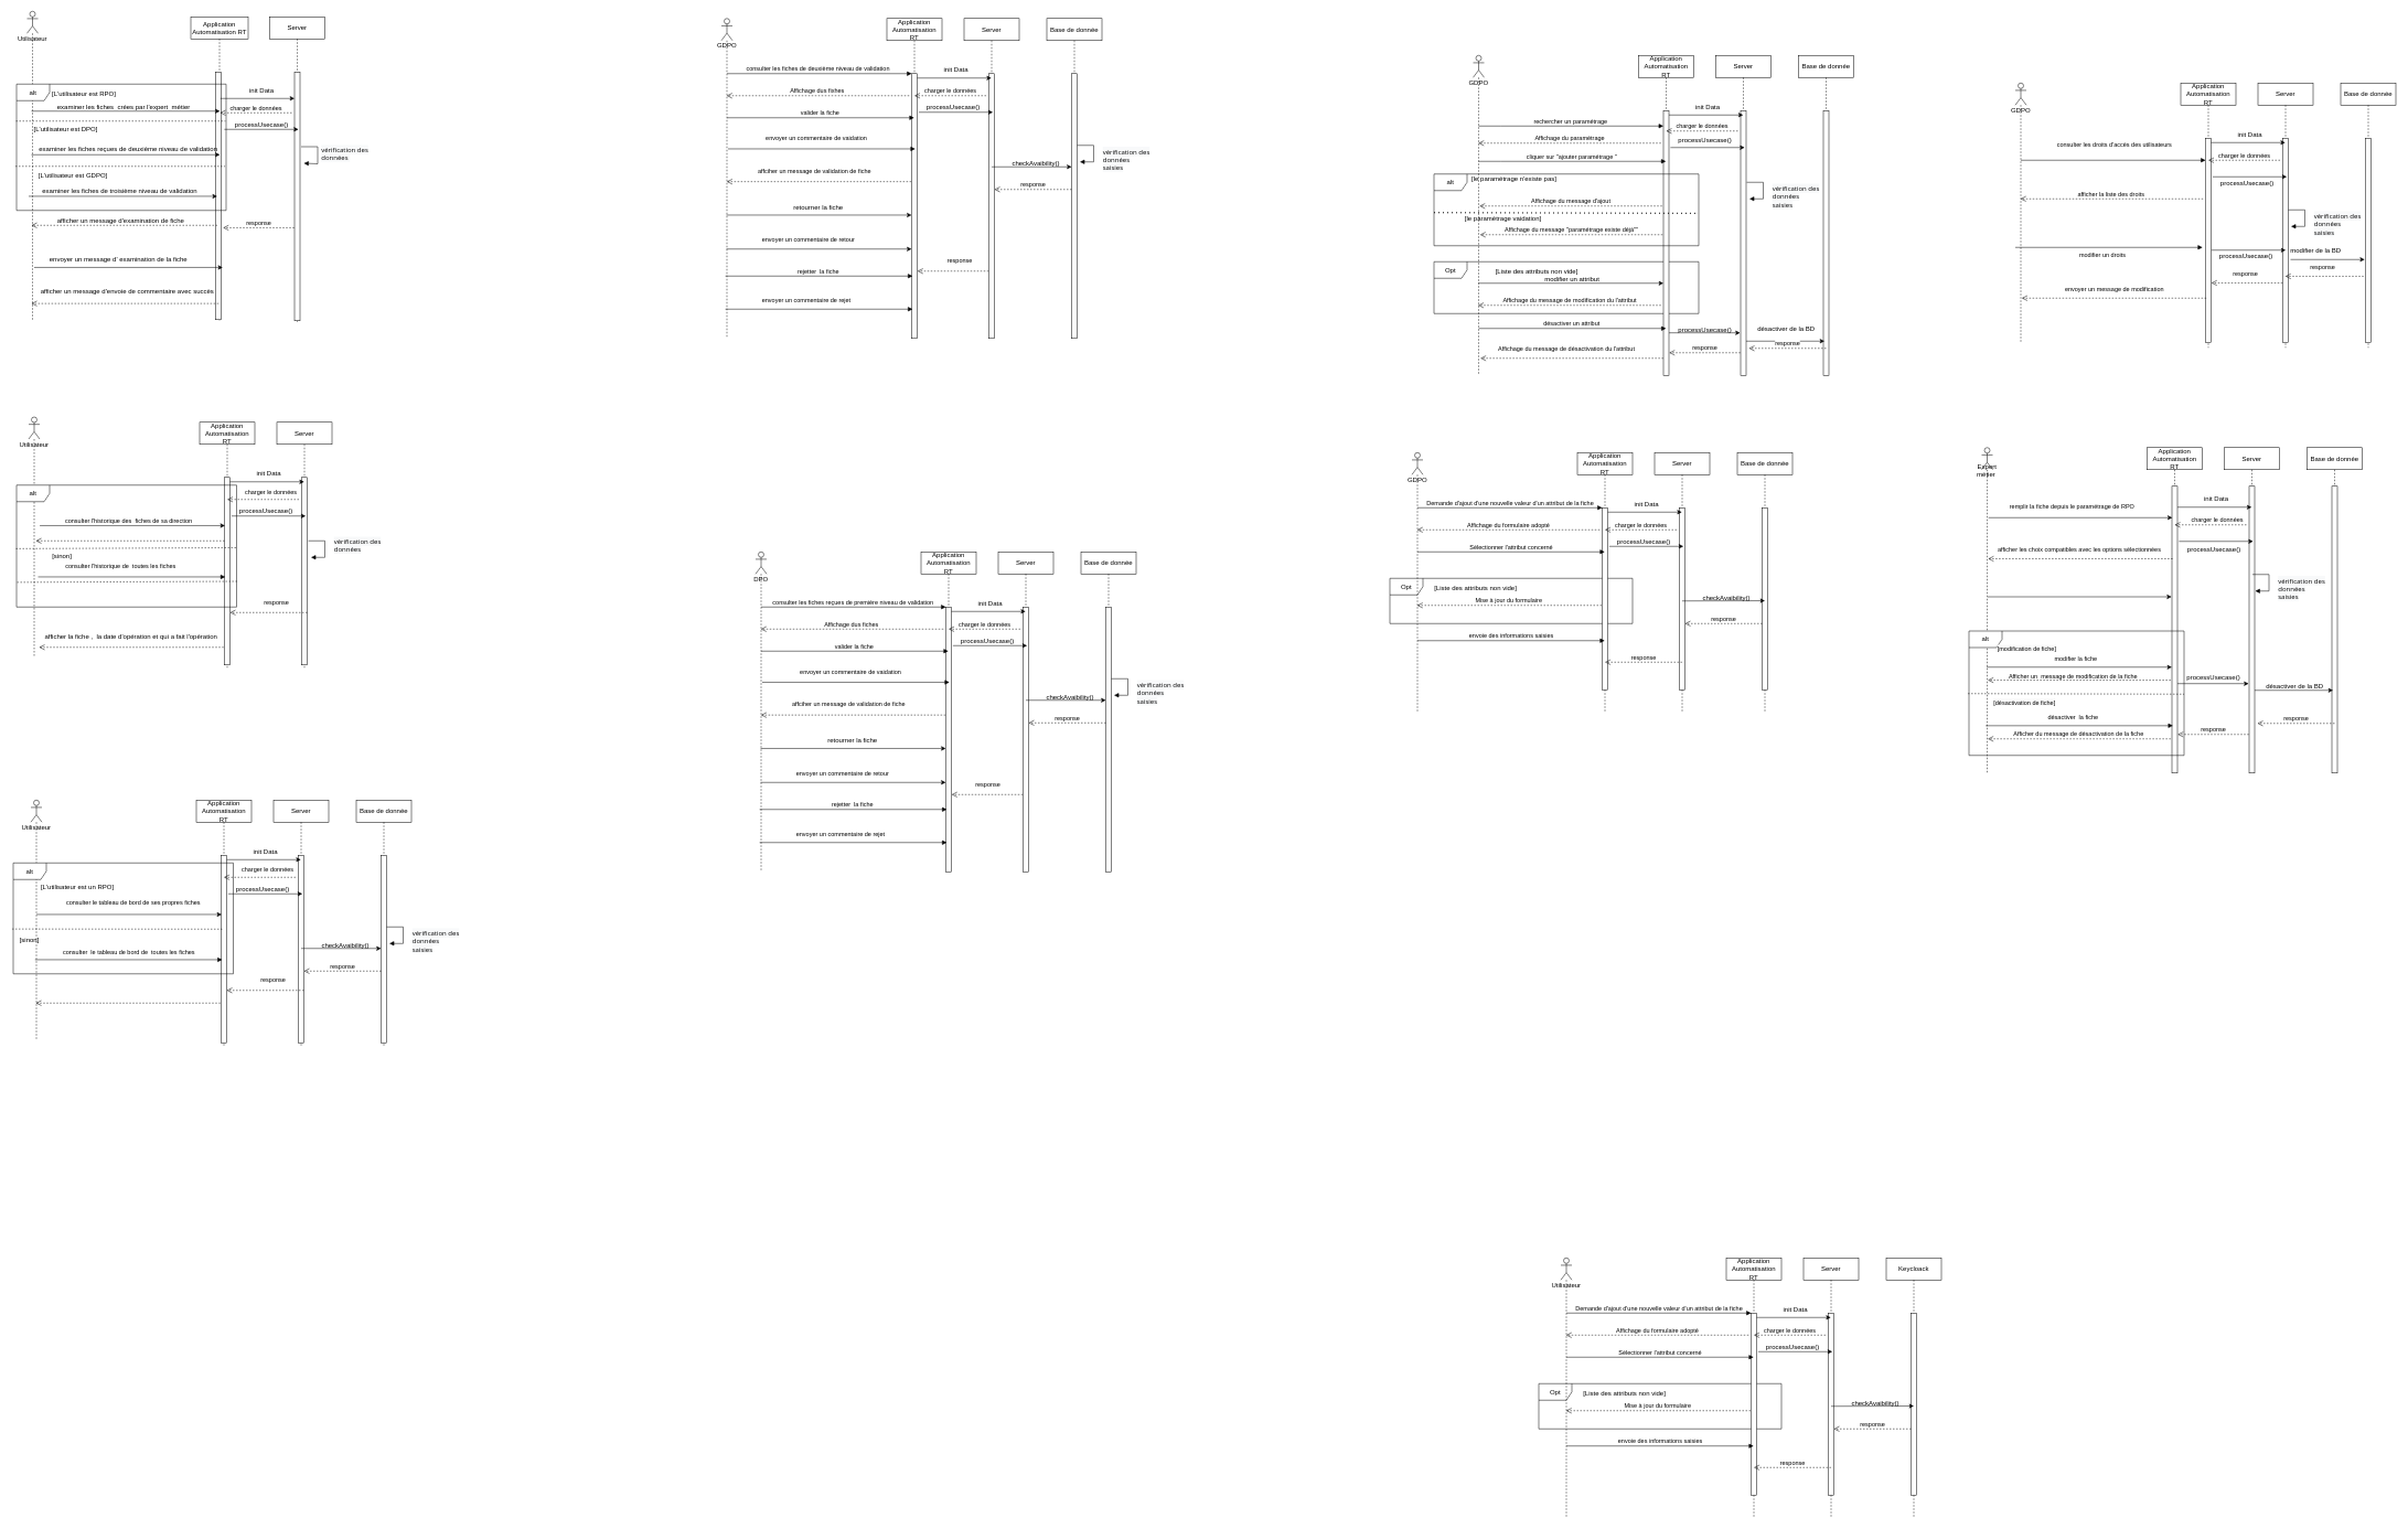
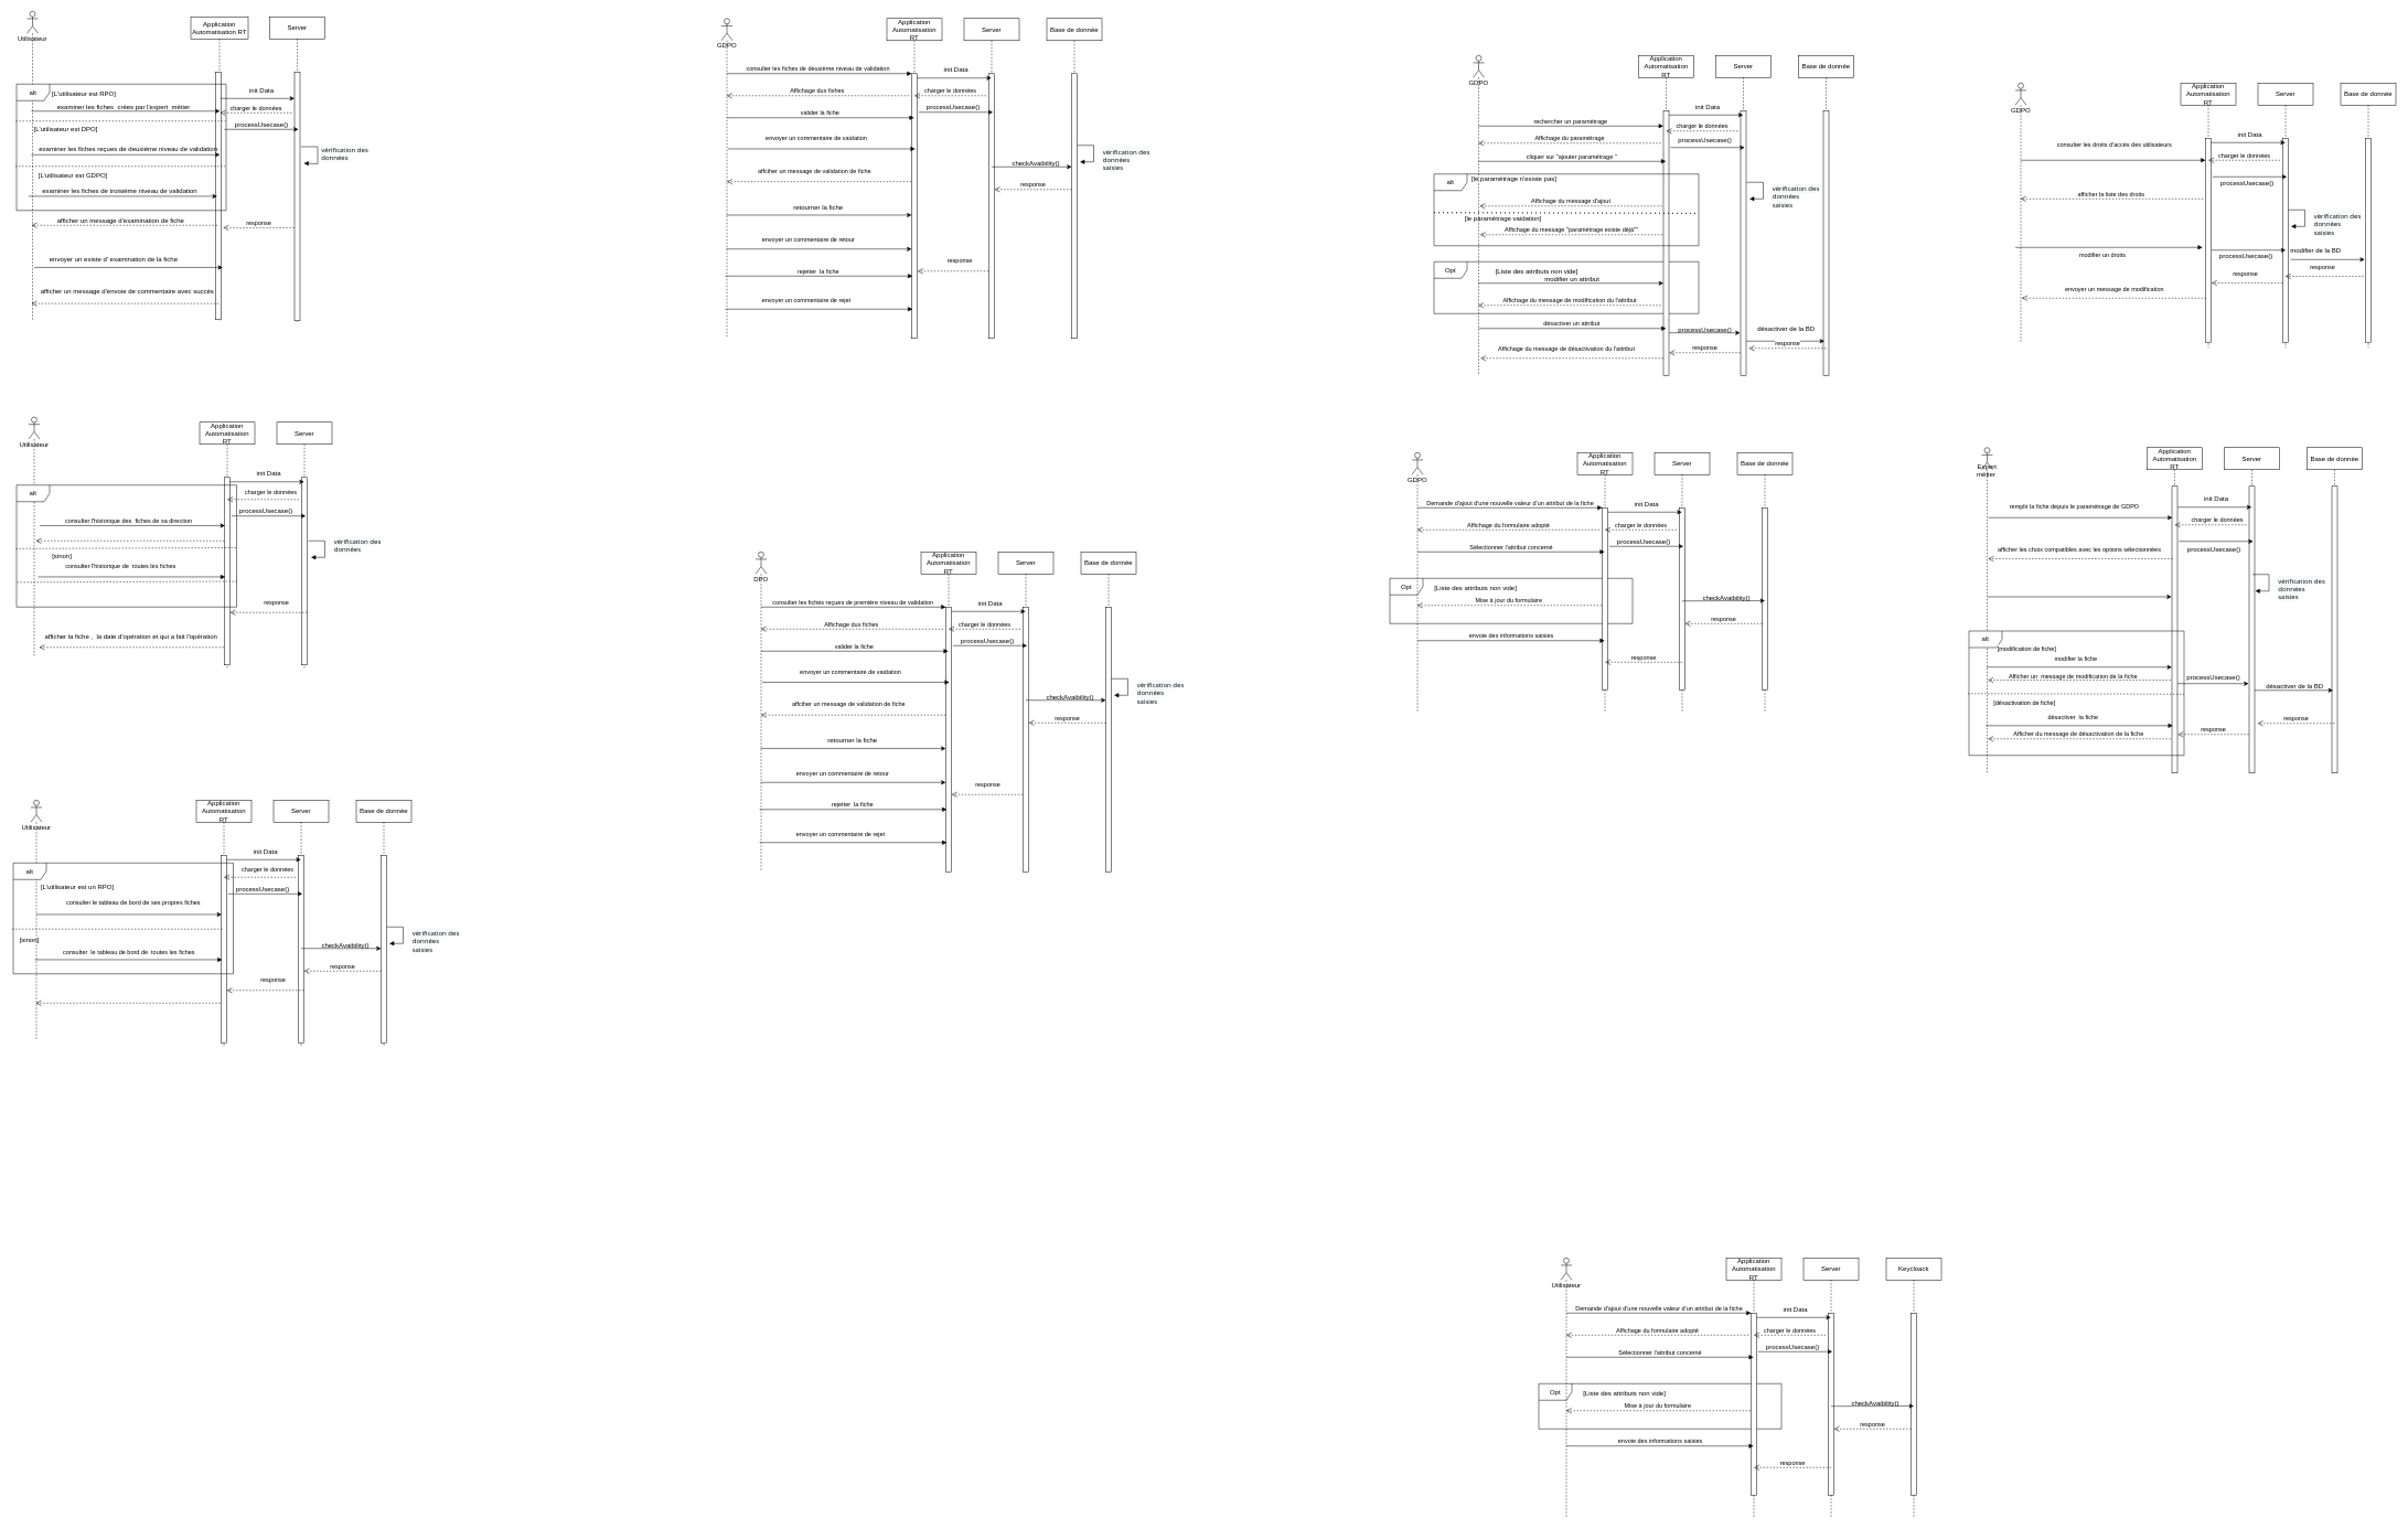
- <mxCell id="257" value="envoyer un message d' examination de la fiche&amp;nbsp;" style="text;whiteSpace=wrap;html=1;" vertex="1" parent="1"><mxGeometry x="87" y="455" width="335" height="36" as="geometry" /></mxCell>
+ <mxCell id="257" value="envoyer un existe d' examination de la fiche&amp;nbsp;" style="text;whiteSpace=wrap;html=1;" vertex="1" parent="1"><mxGeometry x="87" y="455" width="335" height="36" as="geometry" /></mxCell>
- <mxCell id="230" value="&lt;div style=&quot;text-align: center;&quot;&gt;&lt;span style=&quot;font-size: 11px; text-wrap: nowrap; background-color: rgb(255, 255, 255);&quot;&gt;remplir la fiche depuis le paramétrage de RPO&amp;nbsp;&lt;/span&gt;&lt;/div&gt;" style="text;whiteSpace=wrap;html=1;" parent="1" vertex="1"><mxGeometry x="3641" y="902.5" width="260" height="21" as="geometry" /></mxCell>
+ <mxCell id="230" value="&lt;div style=&quot;text-align: center;&quot;&gt;&lt;span style=&quot;font-size: 11px; text-wrap: nowrap; background-color: rgb(255, 255, 255);&quot;&gt;remplir la fiche depuis le paramétrage de GDPO&amp;nbsp;&lt;/span&gt;&lt;/div&gt;" style="text;whiteSpace=wrap;html=1;" parent="1" vertex="1"><mxGeometry x="3641" y="902.5" width="260" height="21" as="geometry" /></mxCell>
